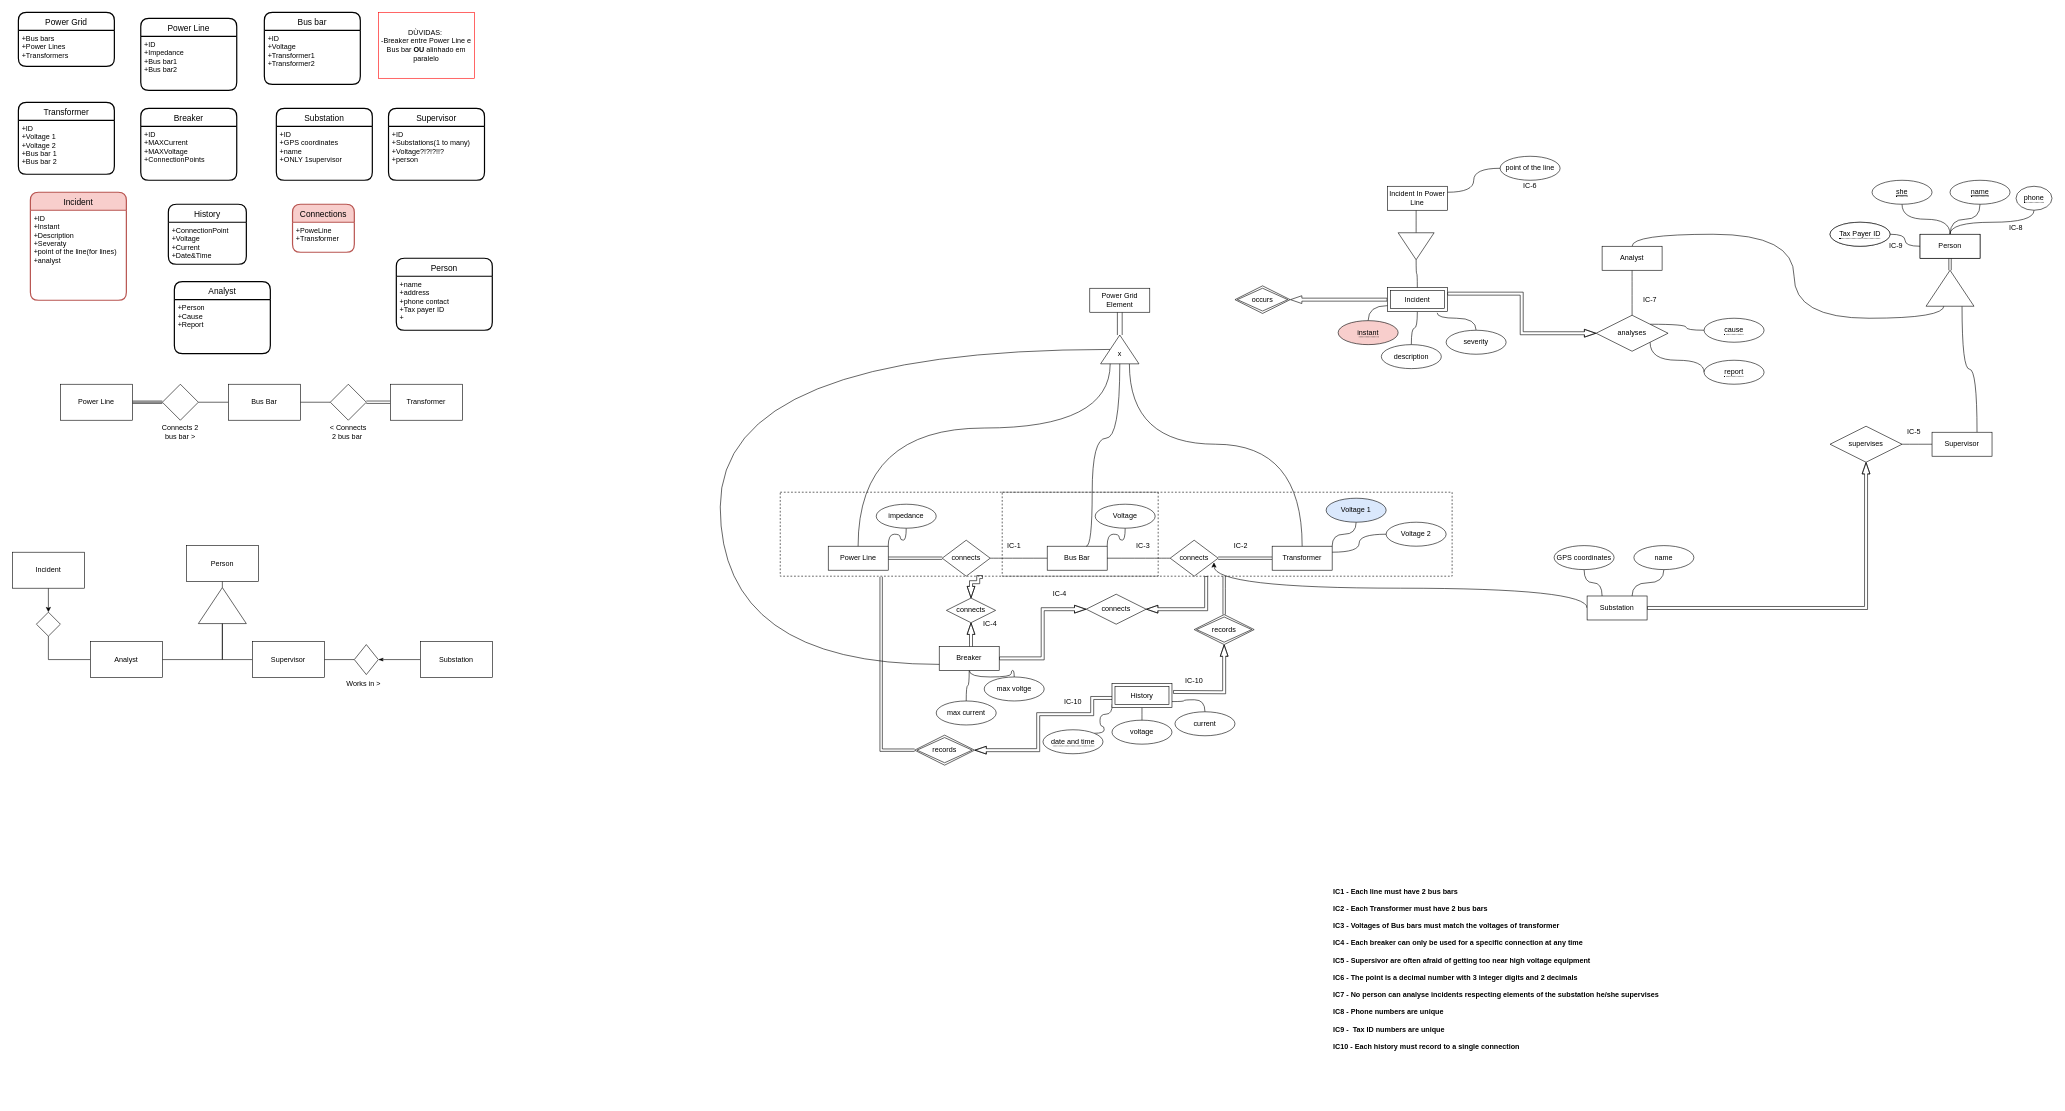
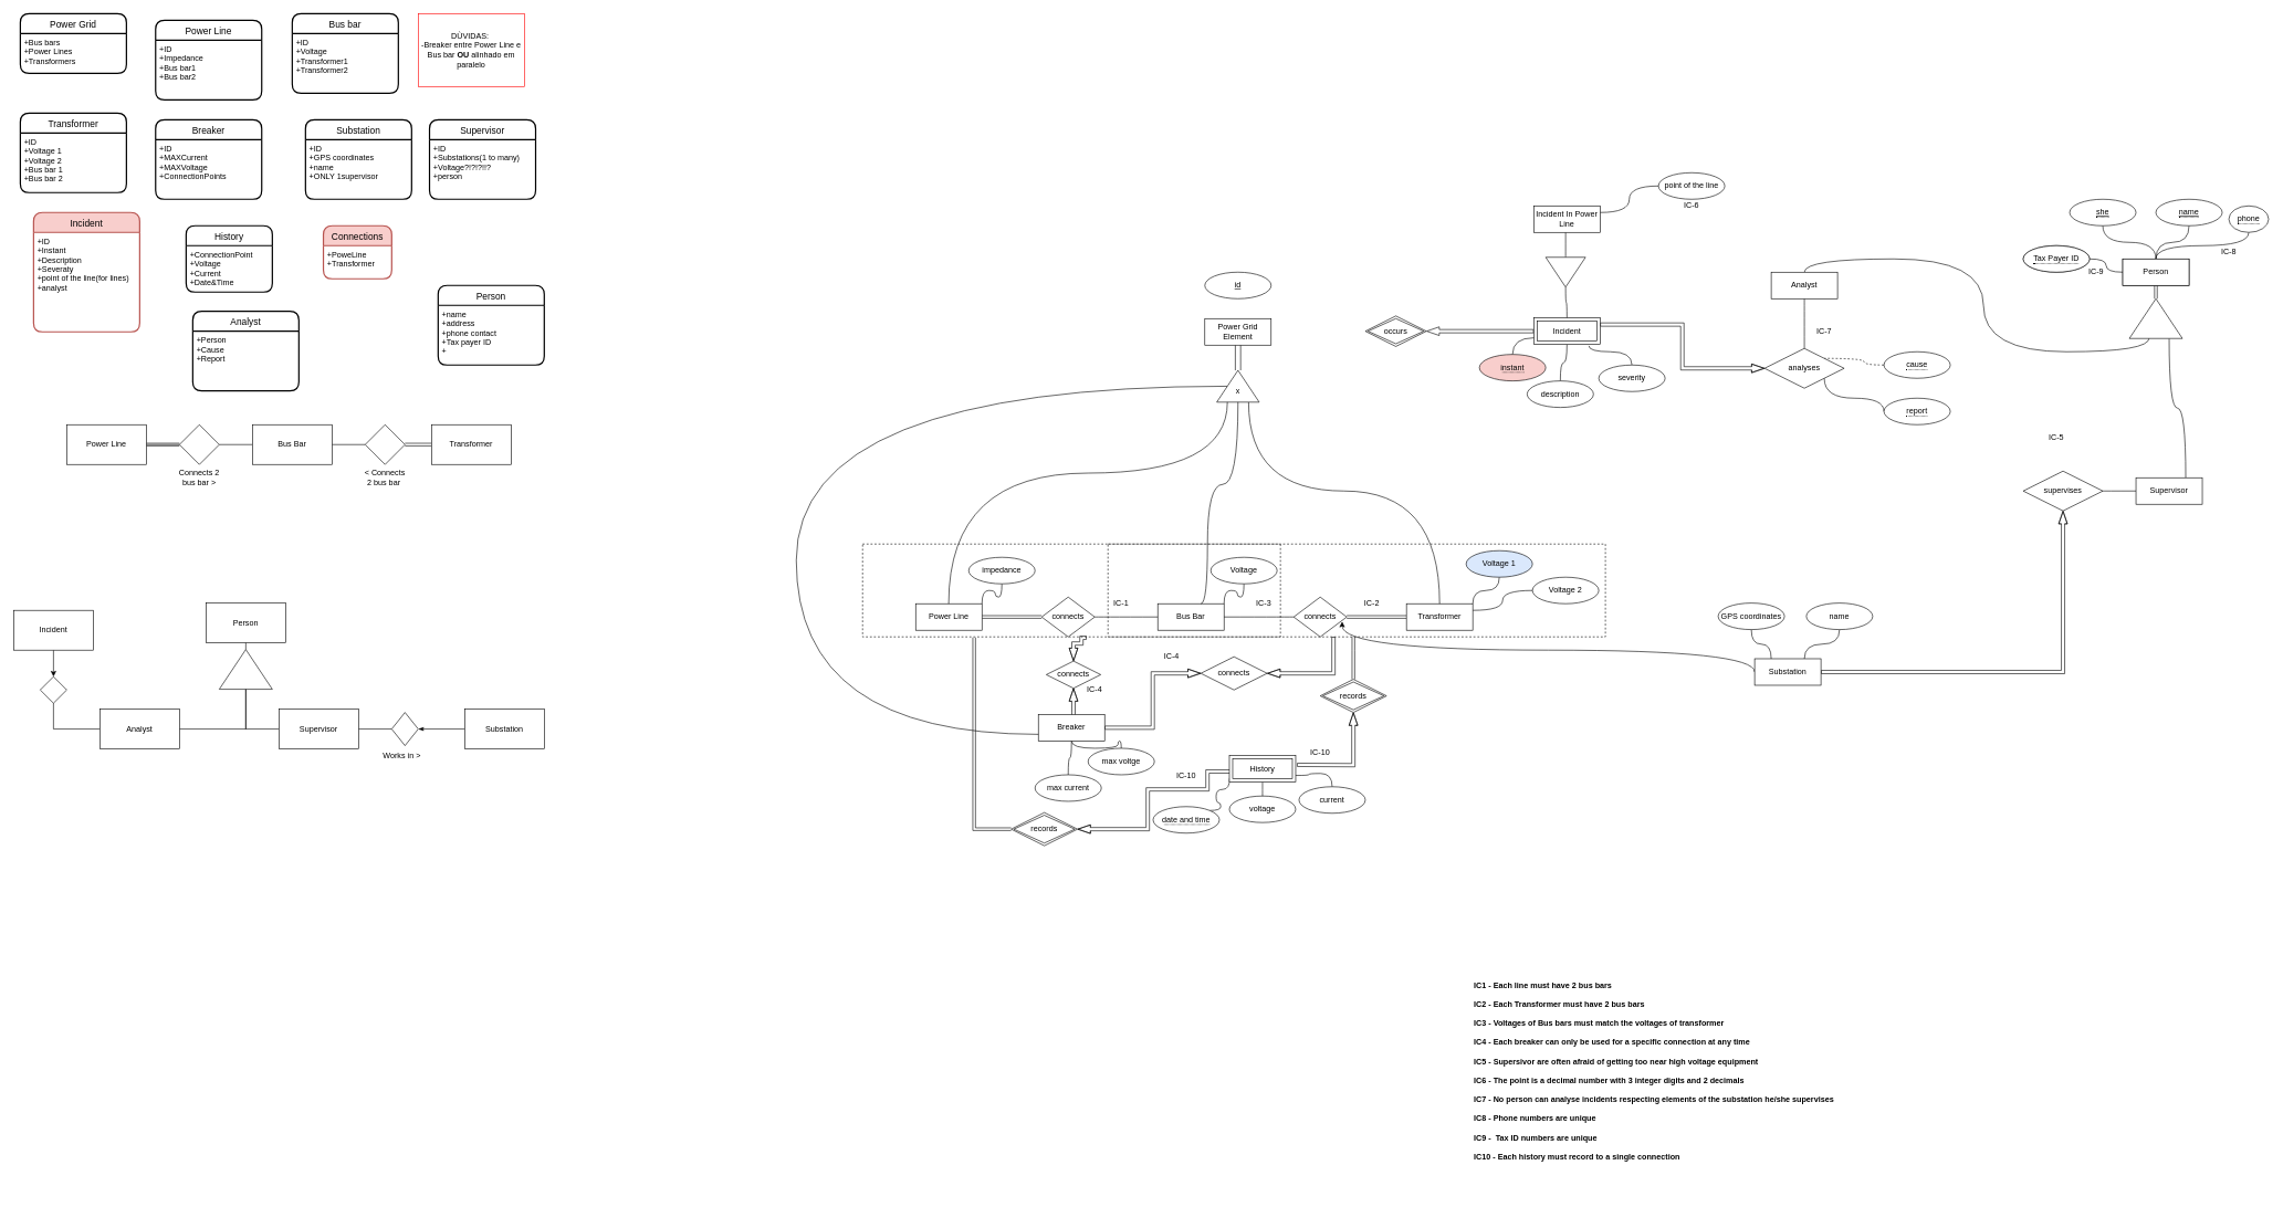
+ <mxCell id="164" value="id" style="ellipse;whiteSpace=wrap;html=1;align=center;fontStyle=4;" parent="1" vertex="1"><mxGeometry x="1816" y="410" width="100" height="40" as="geometry" /></mxCell>
- <mxCell id="115" style="edgeStyle=orthogonalEdgeStyle;rounded=0;orthogonalLoop=1;jettySize=auto;html=1;exitX=0;exitY=0.5;exitDx=0;exitDy=0;entryX=1;entryY=0;entryDx=0;entryDy=0;endArrow=none;endFill=0;curved=1;" parent="1" source="116" target="134" edge="1"><mxGeometry relative="1" as="geometry"><mxPoint x="3210" y="861" as="targetPoint" /></mxGeometry></mxCell>
+ <mxCell id="115" style="edgeStyle=orthogonalEdgeStyle;rounded=0;orthogonalLoop=1;jettySize=auto;html=1;exitX=0;exitY=0.5;exitDx=0;exitDy=0;entryX=1;entryY=0;entryDx=0;entryDy=0;endArrow=none;endFill=0;curved=1;dashed=1;" parent="1" source="116" target="134" edge="1"><mxGeometry relative="1" as="geometry"><mxPoint x="3210" y="861" as="targetPoint" /></mxGeometry></mxCell>
- <mxCell id="98" value="IC-5" style="text;html=1;strokeColor=none;fillColor=none;align=center;verticalAlign=middle;whiteSpace=wrap;rounded=0;" parent="1" vertex="1"><mxGeometry x="3170" y="710" width="40" height="20" as="geometry" /></mxCell>
+ <mxCell id="98" value="IC-5" style="text;html=1;strokeColor=none;fillColor=none;align=center;verticalAlign=middle;whiteSpace=wrap;rounded=0;" parent="1" vertex="1"><mxGeometry x="3080" y="650" width="40" height="20" as="geometry" /></mxCell>
